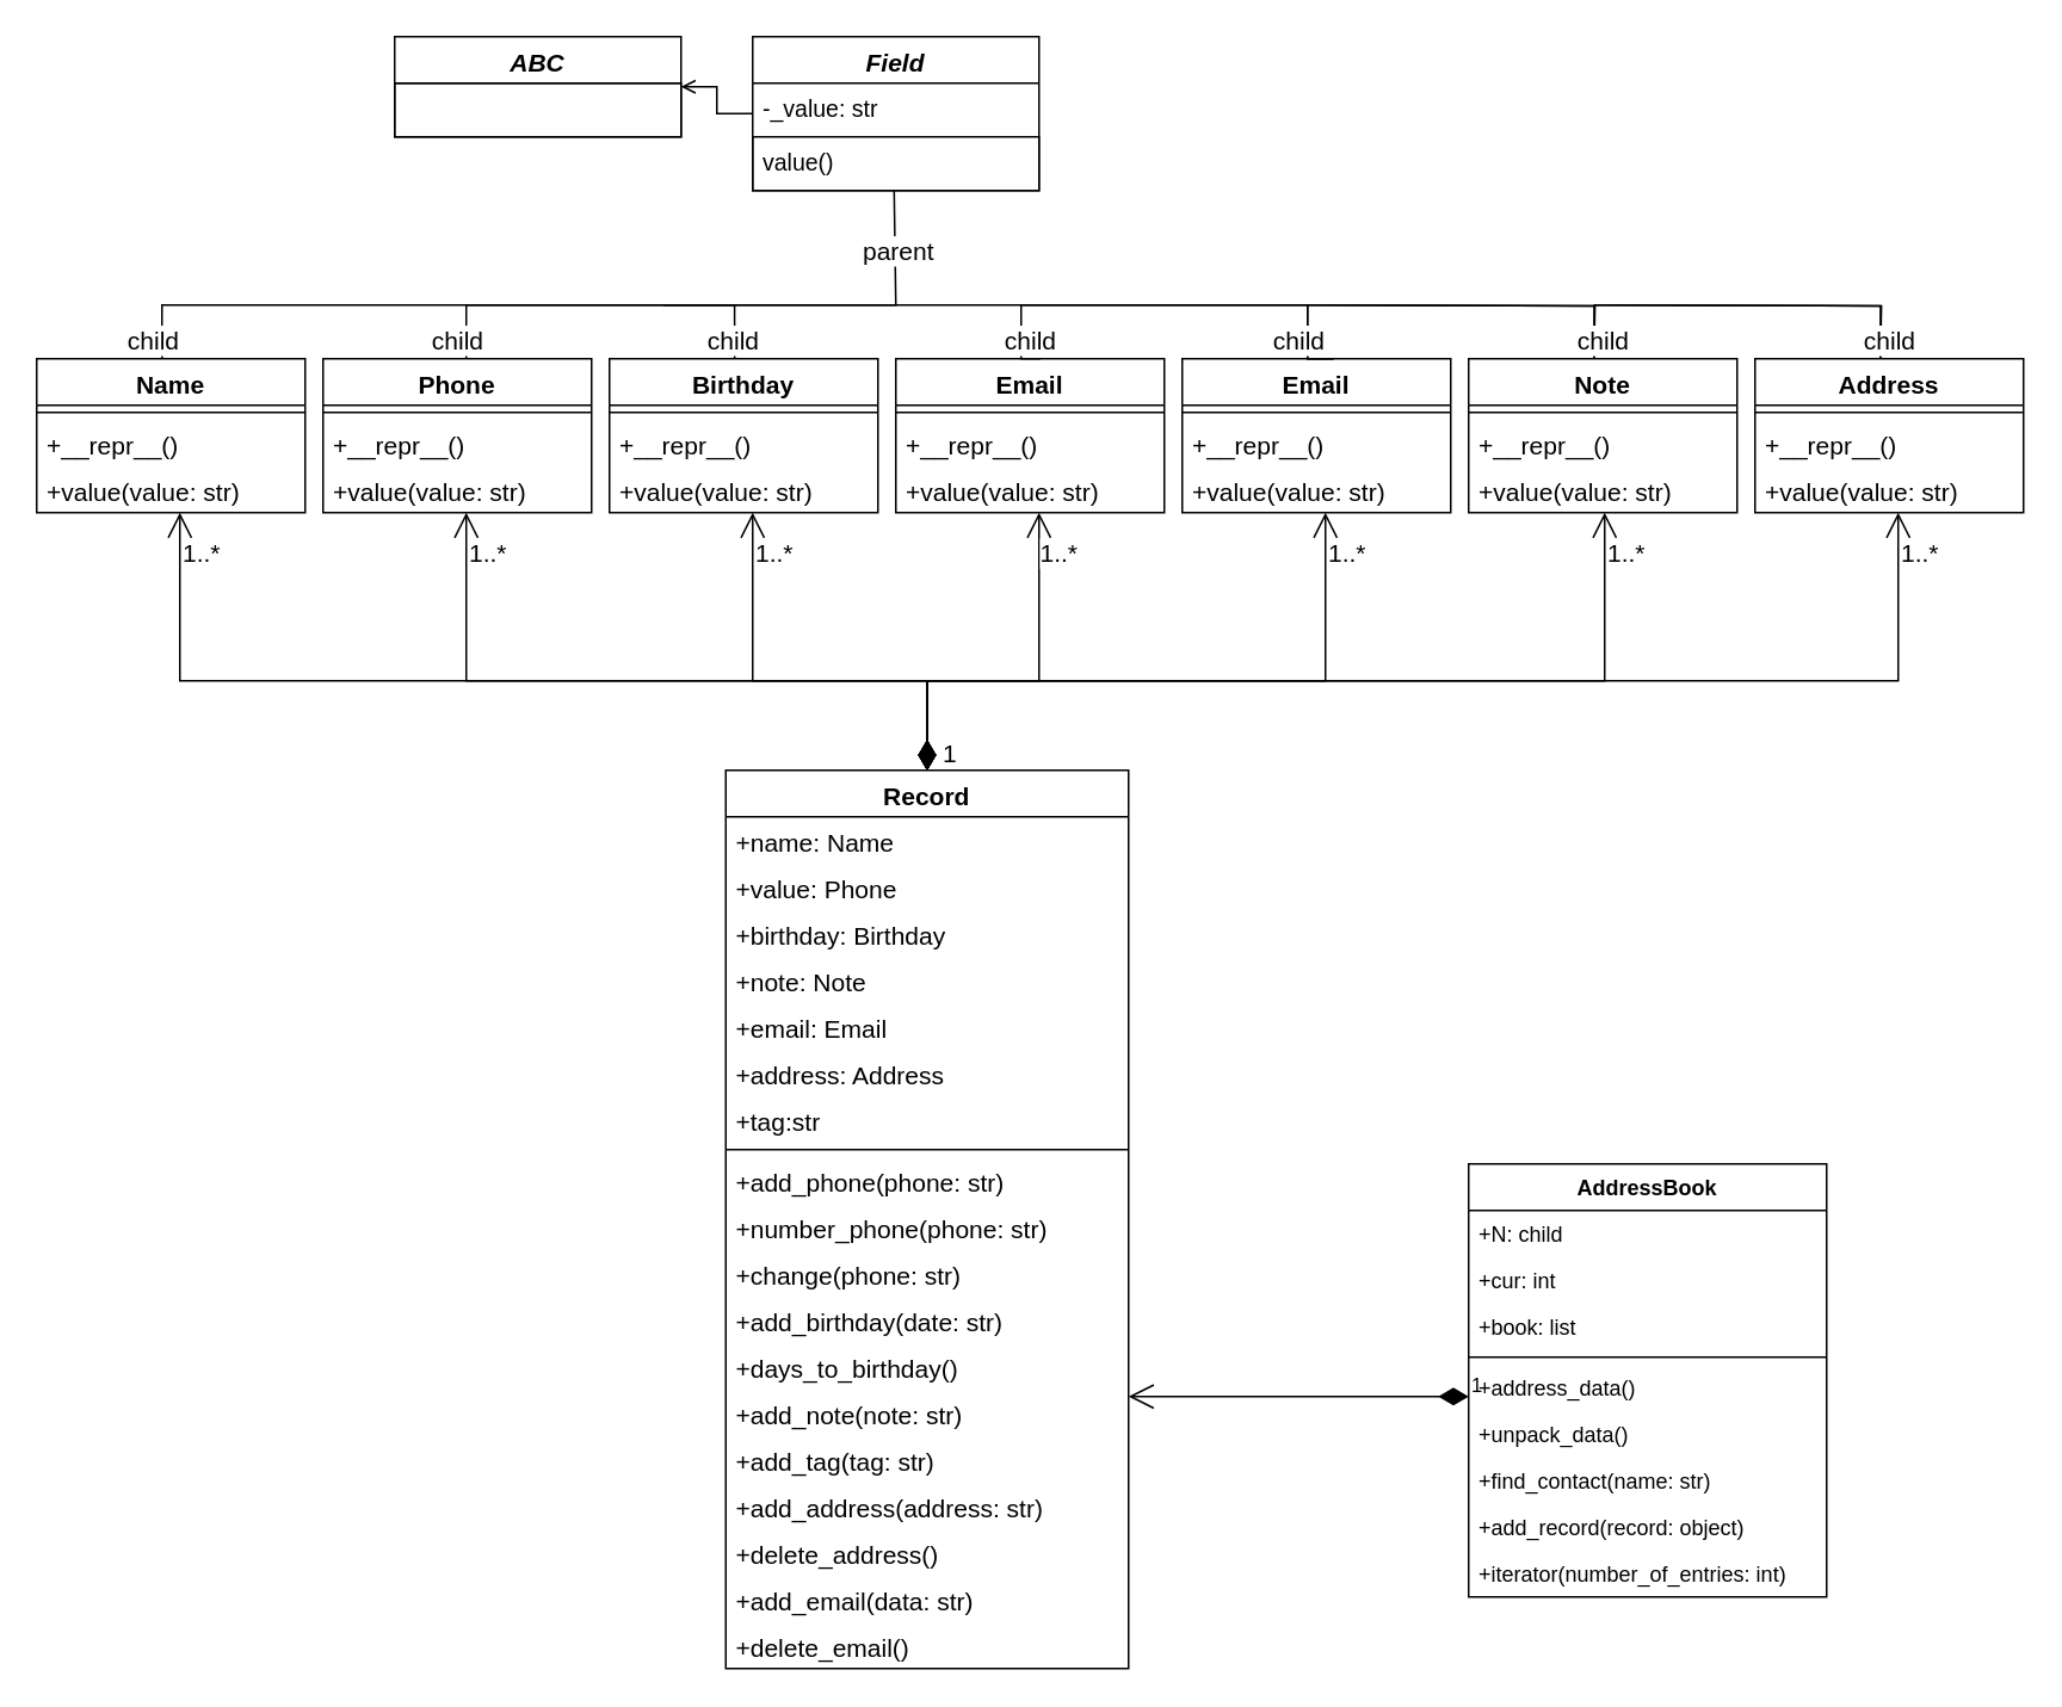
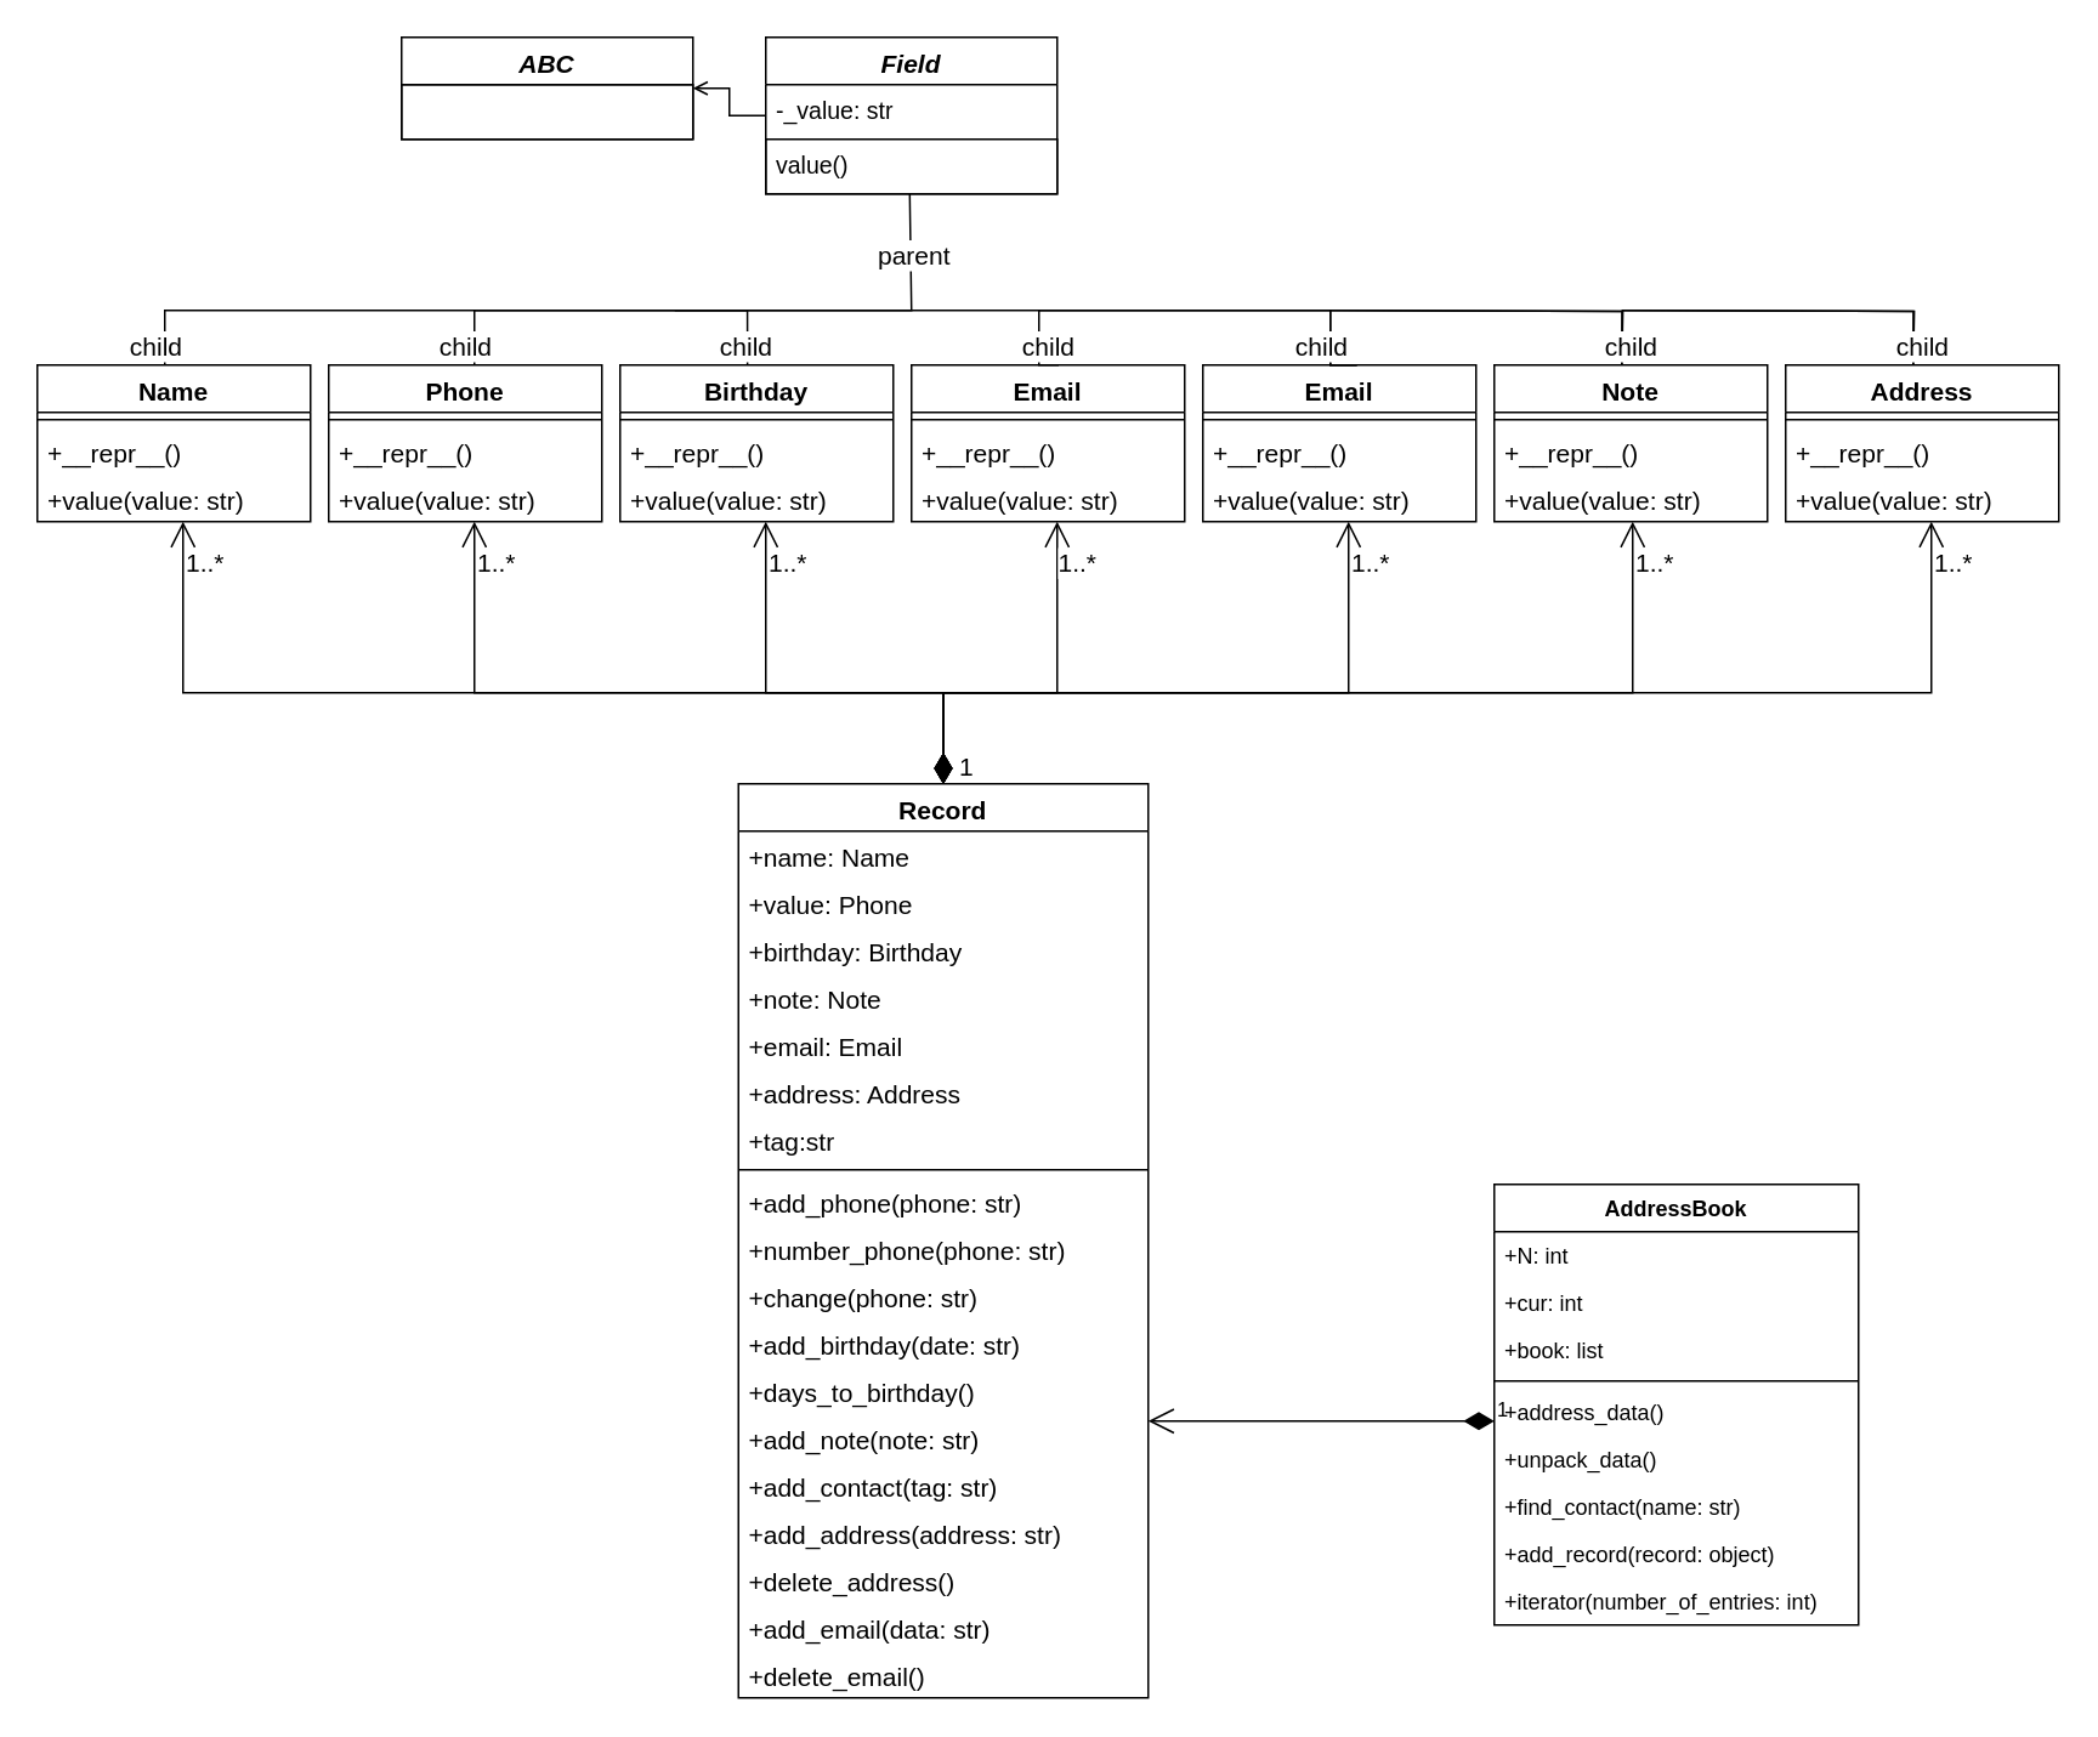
- <mxCell id="85" value="+N: child" style="text;strokeColor=none;fillColor=none;align=left;verticalAlign=top;spacingLeft=4;spacingRight=4;overflow=hidden;rotatable=0;points=[[0,0.5],[1,0.5]];portConstraint=eastwest;" vertex="1" parent="84"><mxGeometry y="26" width="200" height="26" as="geometry" /></mxCell>
+ <mxCell id="85" value="+N: int" style="text;strokeColor=none;fillColor=none;align=left;verticalAlign=top;spacingLeft=4;spacingRight=4;overflow=hidden;rotatable=0;points=[[0,0.5],[1,0.5]];portConstraint=eastwest;" vertex="1" parent="84"><mxGeometry y="26" width="200" height="26" as="geometry" /></mxCell>
- <mxCell id="70" value="+add_tag(tag: str)" style="text;strokeColor=none;fillColor=none;align=left;verticalAlign=top;spacingLeft=4;spacingRight=4;overflow=hidden;rotatable=0;points=[[0,0.5],[1,0.5]];portConstraint=eastwest;fontSize=14;" parent="55" vertex="1"><mxGeometry y="372" width="225" height="26" as="geometry" /></mxCell>
+ <mxCell id="70" value="+add_contact(tag: str)" style="text;strokeColor=none;fillColor=none;align=left;verticalAlign=top;spacingLeft=4;spacingRight=4;overflow=hidden;rotatable=0;points=[[0,0.5],[1,0.5]];portConstraint=eastwest;fontSize=14;" parent="55" vertex="1"><mxGeometry y="372" width="225" height="26" as="geometry" /></mxCell>
